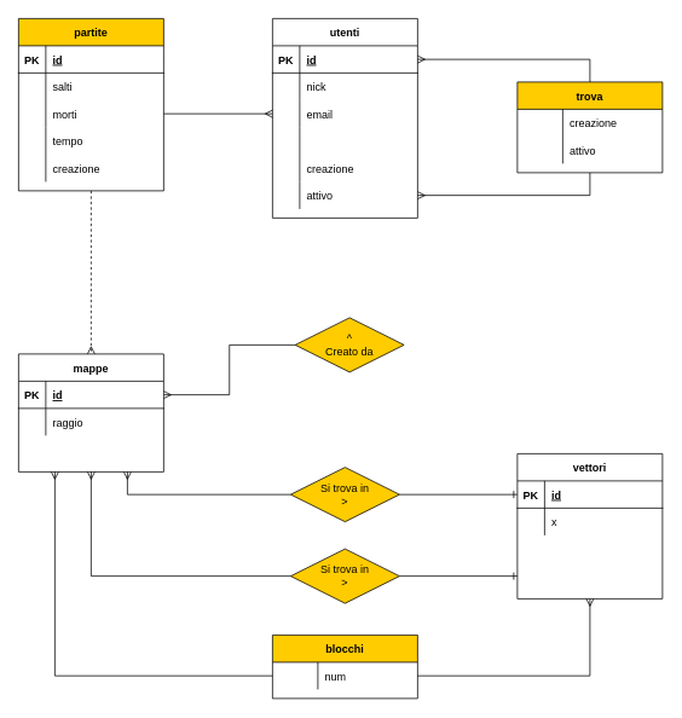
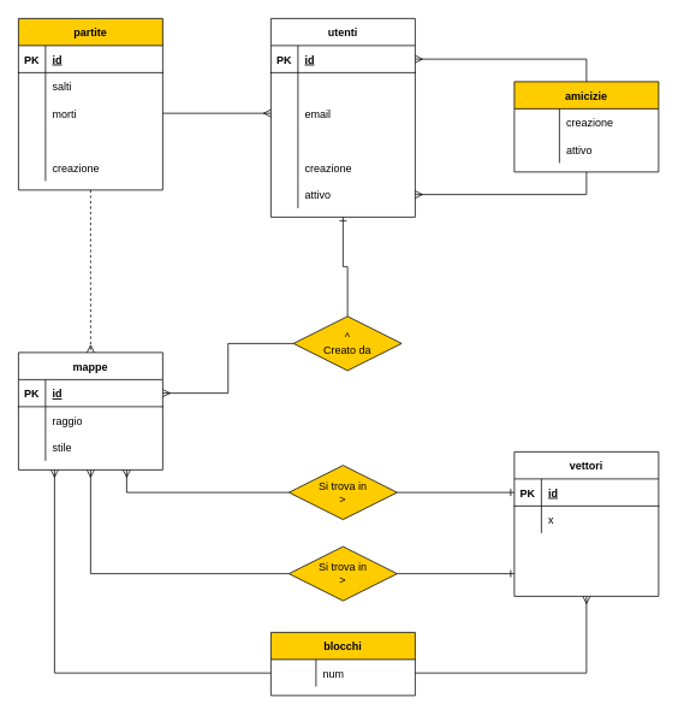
- <mxCell id="8" value="nick" style="shape=partialRectangle;connectable=0;fillColor=none;top=0;left=0;bottom=0;right=0;align=left;spacingLeft=6;overflow=hidden;" vertex="1" parent="6"><mxGeometry x="30" width="130" height="30" as="geometry" /></mxCell>
- <mxCell id="20" value="trova" style="shape=table;startSize=30;container=1;collapsible=1;childLayout=tableLayout;fixedRows=1;rowLines=0;fontStyle=1;align=center;resizeLast=1;fillColor=#Ffcc00;" vertex="1" parent="1"><mxGeometry x="570" y="90" width="160" height="100" as="geometry" /></mxCell>
+ <mxCell id="20" value="amicizie" style="shape=table;startSize=30;container=1;collapsible=1;childLayout=tableLayout;fixedRows=1;rowLines=0;fontStyle=1;align=center;resizeLast=1;fillColor=#Ffcc00;" vertex="1" parent="1"><mxGeometry x="570" y="90" width="160" height="100" as="geometry" /></mxCell>
- <mxCell id="51" value="tempo" style="shape=partialRectangle;connectable=0;fillColor=none;top=0;left=0;bottom=0;right=0;align=left;spacingLeft=6;overflow=hidden;" vertex="1" parent="49"><mxGeometry x="30" width="130" height="30" as="geometry" /></mxCell>
+ <mxCell id="74" style="edgeStyle=orthogonalEdgeStyle;rounded=0;orthogonalLoop=1;jettySize=auto;html=1;entryX=0.5;entryY=1;entryDx=0;entryDy=0;endArrow=ERone;endFill=0;" edge="1" parent="1" source="75" target="2"><mxGeometry relative="1" as="geometry" /></mxCell>
+ <mxCell id="64" value="stile" style="shape=partialRectangle;connectable=0;fillColor=none;top=0;left=0;bottom=0;right=0;align=left;spacingLeft=6;overflow=hidden;" vertex="1" parent="62"><mxGeometry x="30" width="130" height="30" as="geometry" /></mxCell>
